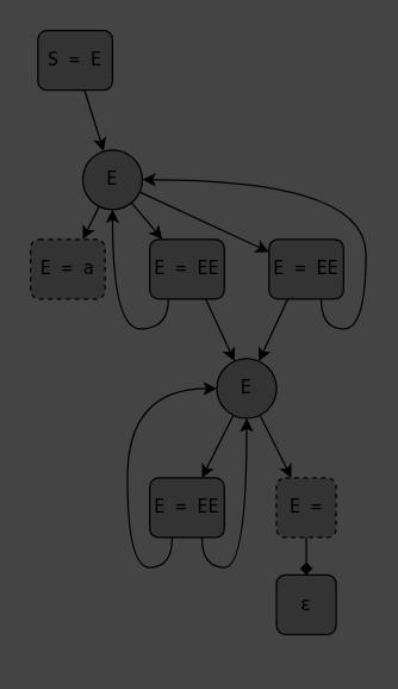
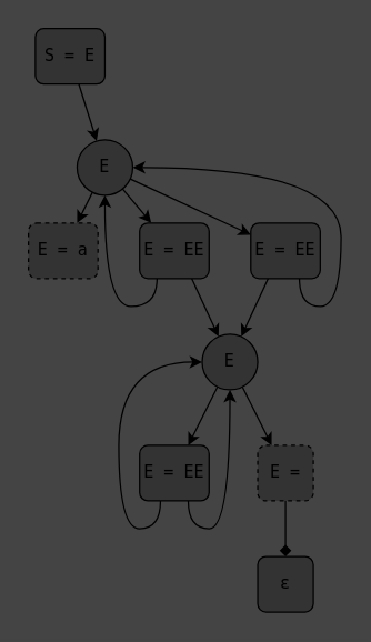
- <mxCell id="3" value="ε" style="rounded=1;whiteSpace=wrap;html=1;fillColor=#333333;fontFamily=monospace;" parent="1" vertex="1"><mxGeometry x="185" y="385" width="40" height="40" as="geometry" /></mxCell>
+ <mxCell id="3" value="ε" style="rounded=1;whiteSpace=wrap;html=1;fillColor=#333333;fontFamily=monospace;" parent="1" vertex="1"><mxGeometry x="185" y="400" width="40" height="40" as="geometry" /></mxCell>
